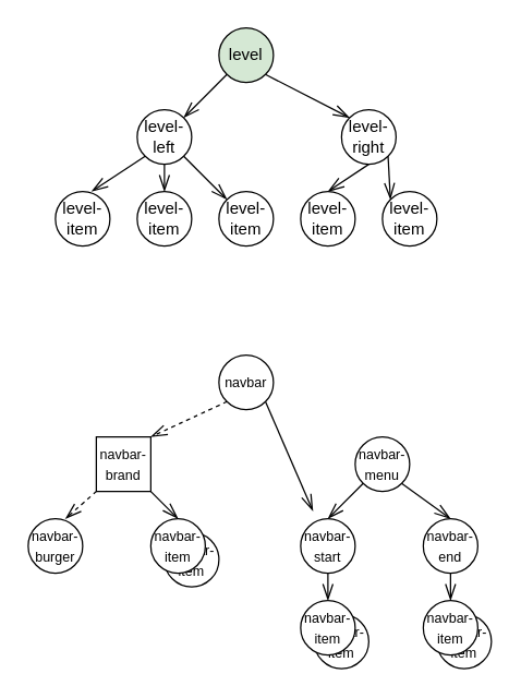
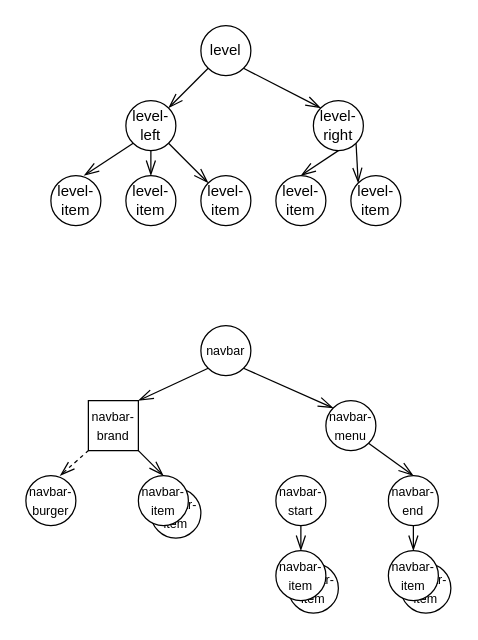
- <mxCell id="5" value="level" style="ellipse;whiteSpace=wrap;html=1;hachureGap=4;fillColor=#d5e8d4;" vertex="1" parent="1"><mxGeometry x="160" y="20" width="40" height="40" as="geometry" /></mxCell>
+ <mxCell id="5" value="level" style="ellipse;whiteSpace=wrap;html=1;hachureGap=4;" vertex="1" parent="1"><mxGeometry x="160" y="20" width="40" height="40" as="geometry" /></mxCell>
- <mxCell id="18" style="edgeStyle=none;curved=1;rounded=0;orthogonalLoop=1;jettySize=auto;html=1;exitX=0;exitY=1;exitDx=0;exitDy=0;entryX=1;entryY=0;entryDx=0;entryDy=0;fontSize=10;endArrow=openThin;endFill=0;startSize=14;endSize=10;sourcePerimeterSpacing=8;targetPerimeterSpacing=8;dashed=1;" edge="1" parent="1" source="20" target="23"><mxGeometry relative="1" as="geometry" /></mxCell>
+ <mxCell id="18" style="edgeStyle=none;curved=1;rounded=0;orthogonalLoop=1;jettySize=auto;html=1;exitX=0;exitY=1;exitDx=0;exitDy=0;entryX=1;entryY=0;entryDx=0;entryDy=0;fontSize=10;endArrow=openThin;endFill=0;startSize=14;endSize=10;sourcePerimeterSpacing=8;targetPerimeterSpacing=8;" edge="1" parent="1" source="20" target="23"><mxGeometry relative="1" as="geometry" /></mxCell>
- <mxCell id="19" style="edgeStyle=none;curved=1;rounded=0;orthogonalLoop=1;jettySize=auto;html=1;exitX=1;exitY=1;exitDx=0;exitDy=0;fontSize=10;endArrow=openThin;endFill=0;startSize=14;endSize=10;sourcePerimeterSpacing=8;targetPerimeterSpacing=8;" edge="1" parent="1" source="20" target="30"><mxGeometry relative="1" as="geometry" /></mxCell>
+ <mxCell id="19" style="edgeStyle=none;curved=1;rounded=0;orthogonalLoop=1;jettySize=auto;html=1;exitX=1;exitY=1;exitDx=0;exitDy=0;entryX=0;entryY=0;entryDx=0;entryDy=0;fontSize=10;endArrow=openThin;endFill=0;startSize=14;endSize=10;sourcePerimeterSpacing=8;targetPerimeterSpacing=8;" edge="1" parent="1" source="20" target="28"><mxGeometry relative="1" as="geometry" /></mxCell>
- <mxCell id="26" style="edgeStyle=none;curved=1;rounded=0;orthogonalLoop=1;jettySize=auto;html=1;exitX=0;exitY=1;exitDx=0;exitDy=0;entryX=0.5;entryY=0;entryDx=0;entryDy=0;fontSize=10;endArrow=openThin;endFill=0;startSize=14;endSize=10;sourcePerimeterSpacing=8;targetPerimeterSpacing=8;" edge="1" parent="1" source="28" target="30"><mxGeometry relative="1" as="geometry" /></mxCell>
